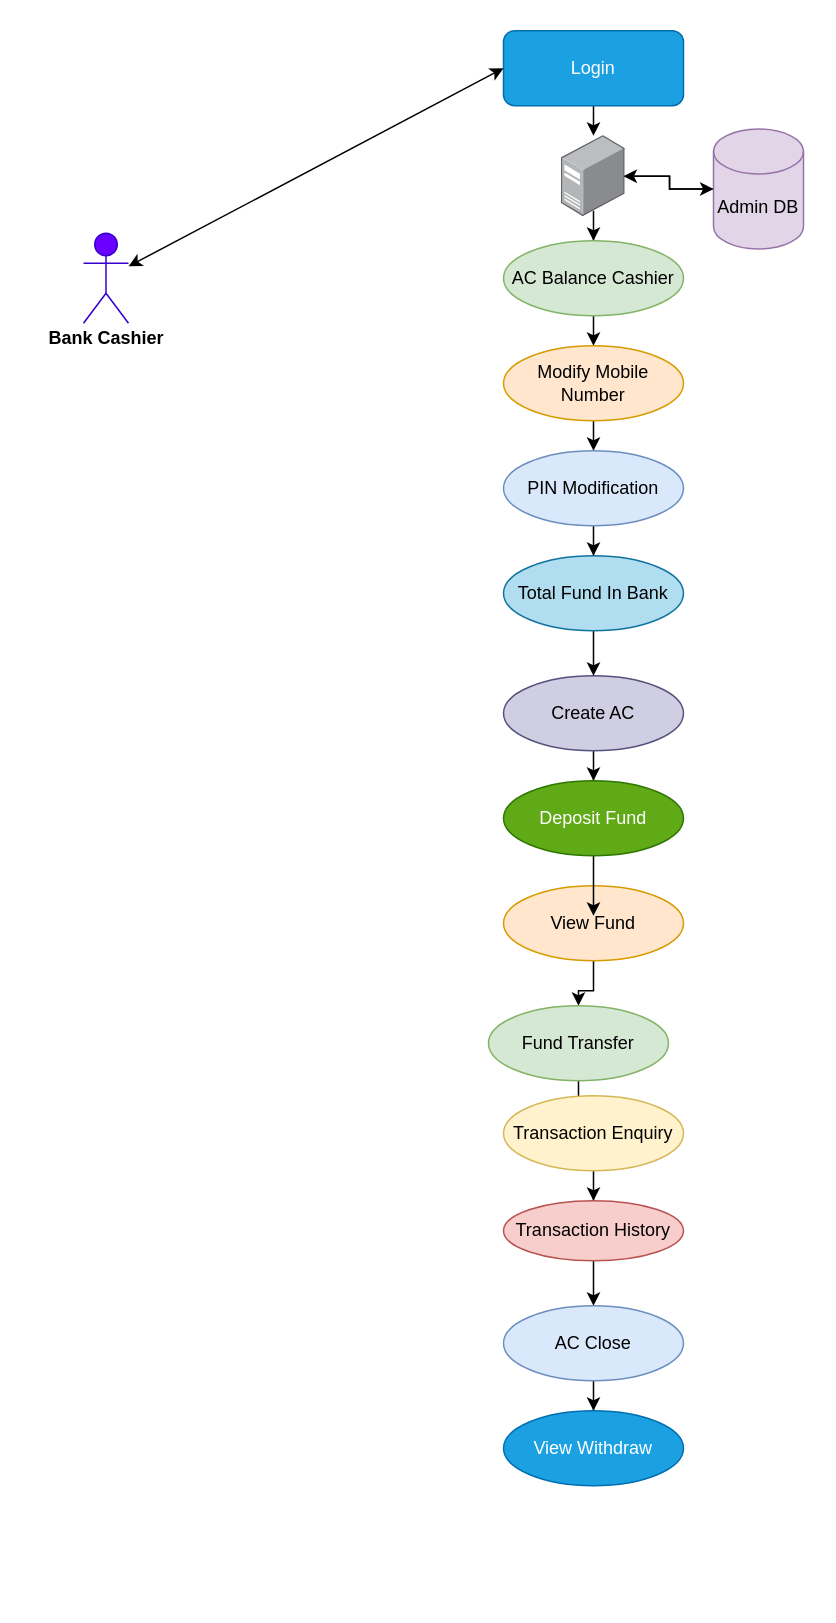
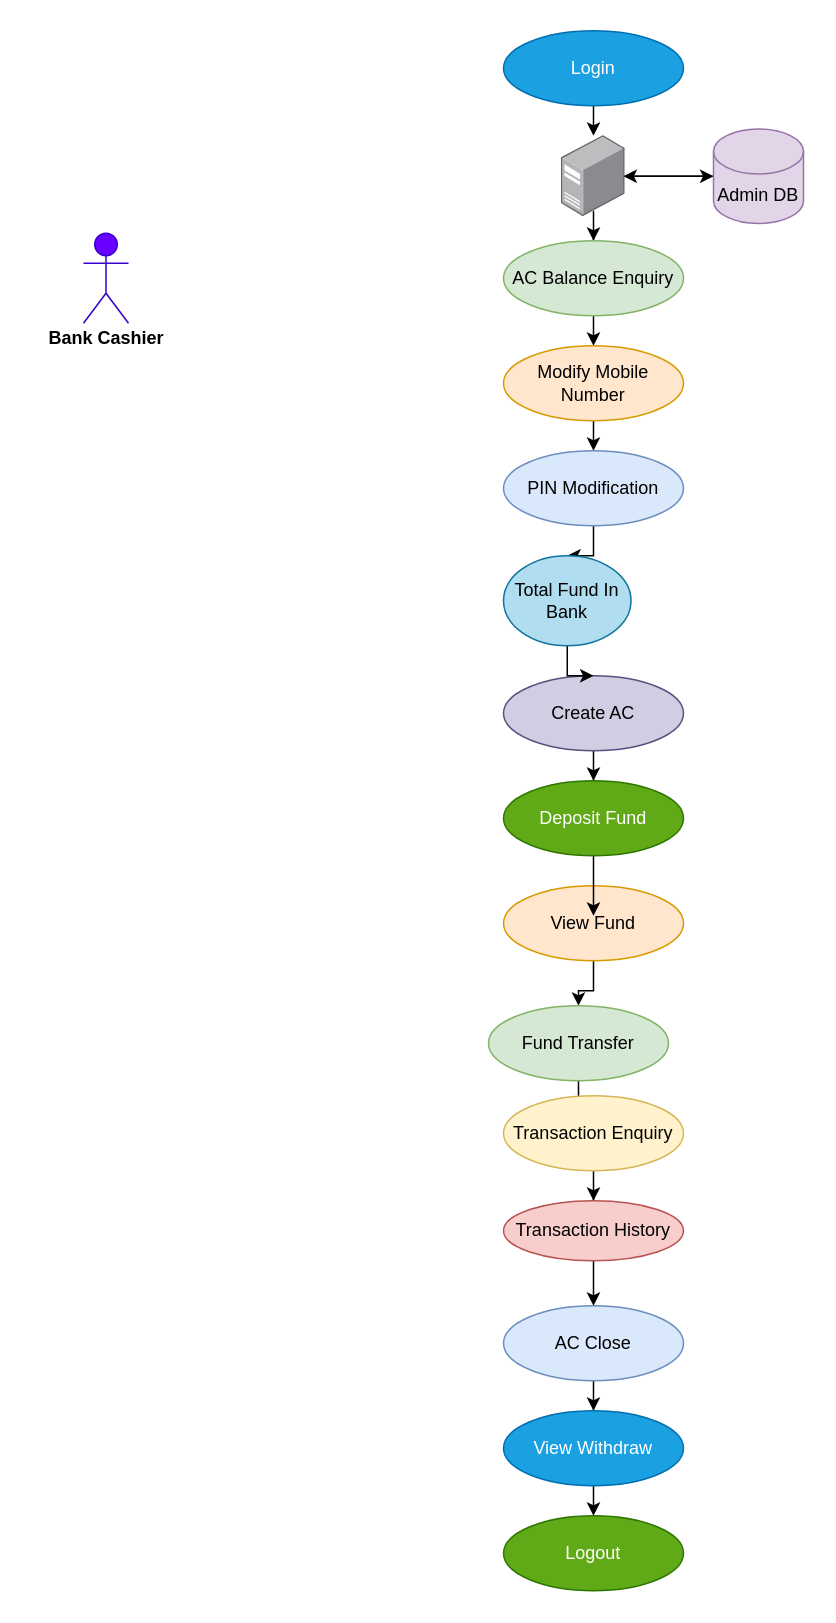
- <mxCell id="4" value="Login" style="whiteSpace=wrap;html=1;fillColor=#1ba1e2;fontColor=#ffffff;strokeColor=#006EAF;rounded=1;" parent="1" vertex="1"><mxGeometry x="335" y="20" width="120" height="50" as="geometry" /></mxCell>
+ <mxCell id="4" value="Login" style="ellipse;whiteSpace=wrap;html=1;fillColor=#1ba1e2;fontColor=#ffffff;strokeColor=#006EAF;" parent="1" vertex="1"><mxGeometry x="335" y="20" width="120" height="50" as="geometry" /></mxCell>
- <mxCell id="16" value="" style="endArrow=classic;startArrow=classic;html=1;rounded=0;entryX=0;entryY=0.5;entryDx=0;entryDy=0;" parent="1" source="2" target="4" edge="1"><mxGeometry width="50" height="50" relative="1" as="geometry"><mxPoint x="85" y="190" as="sourcePoint" /><mxPoint x="135" y="140" as="targetPoint" /></mxGeometry></mxCell>
- <mxCell id="9" value="Admin DB" style="shape=cylinder3;whiteSpace=wrap;html=1;boundedLbl=1;backgroundOutline=1;size=15;fillColor=#e1d5e7;strokeColor=#9673a6;" parent="1" vertex="1"><mxGeometry x="475" y="85.5" width="60" height="80" as="geometry" /></mxCell>
+ <mxCell id="9" value="Admin DB" style="shape=cylinder3;whiteSpace=wrap;html=1;boundedLbl=1;backgroundOutline=1;size=15;fillColor=#e1d5e7;strokeColor=#9673a6;" parent="1" vertex="1"><mxGeometry x="475" y="85.5" width="60" height="63" as="geometry" /></mxCell>
- <mxCell id="11" value="AC Balance Cashier" style="ellipse;whiteSpace=wrap;html=1;fillColor=#d5e8d4;strokeColor=#82b366;" parent="1" vertex="1"><mxGeometry x="335" y="160" width="120" height="50" as="geometry" /></mxCell>
+ <mxCell id="11" value="AC Balance Enquiry" style="ellipse;whiteSpace=wrap;html=1;fillColor=#d5e8d4;strokeColor=#82b366;" parent="1" vertex="1"><mxGeometry x="335" y="160" width="120" height="50" as="geometry" /></mxCell>
- <mxCell id="23" value="Total Fund In Bank" style="ellipse;whiteSpace=wrap;html=1;fillColor=#b1ddf0;strokeColor=#10739e;" parent="1" vertex="1"><mxGeometry x="335" y="370" width="120" height="50" as="geometry" /></mxCell>
+ <mxCell id="23" value="Total Fund In Bank" style="ellipse;whiteSpace=wrap;html=1;fillColor=#b1ddf0;strokeColor=#10739e;" parent="1" vertex="1"><mxGeometry x="335" y="370" width="85" height="60" as="geometry" /></mxCell>
+ <mxCell id="34" style="edgeStyle=orthogonalEdgeStyle;rounded=0;orthogonalLoop=1;jettySize=auto;html=1;exitX=0.5;exitY=1;exitDx=0;exitDy=0;entryX=0.5;entryY=0;entryDx=0;entryDy=0;" edge="1" parent="1" source="35" target="36"><mxGeometry relative="1" as="geometry" /></mxCell>
+ <mxCell id="36" value="Logout" style="ellipse;whiteSpace=wrap;html=1;fillColor=#60a917;strokeColor=#2D7600;fontColor=#ffffff;" vertex="1" parent="1"><mxGeometry x="335" y="1010" width="120" height="50" as="geometry" /></mxCell>
